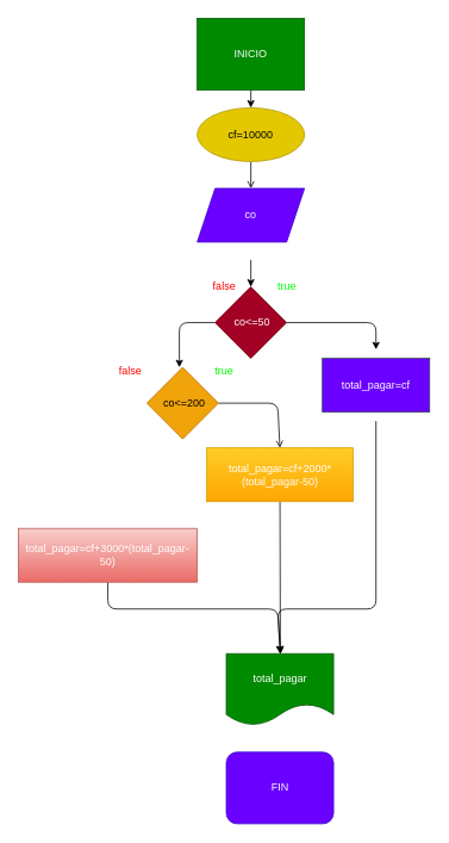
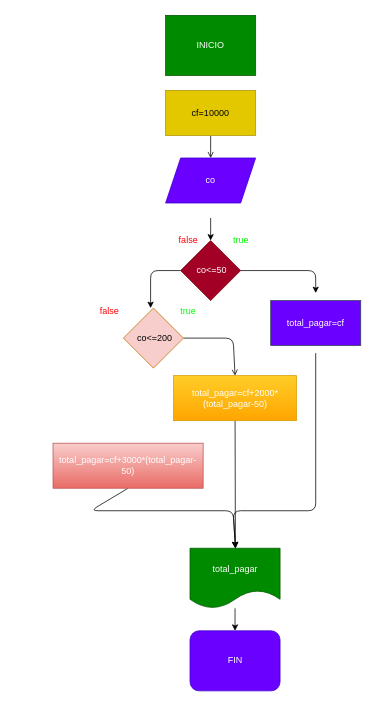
- <mxCell id="2" value="" style="edgeStyle=none;html=1;" parent="1" source="3" target="21" edge="1"><mxGeometry relative="1" as="geometry" /></mxCell>
- <mxCell id="21" value="cf=10000" style="ellipse;whiteSpace=wrap;html=1;fillColor=#e3c800;fontColor=#000000;strokeColor=#B09500;" parent="1" vertex="1"><mxGeometry x="220" y="120" width="120" height="60" as="geometry" /></mxCell>
+ <mxCell id="21" value="cf=10000" style="rounded=0;whiteSpace=wrap;html=1;fillColor=#e3c800;fontColor=#000000;strokeColor=#B09500;" parent="1" vertex="1"><mxGeometry x="220" y="120" width="120" height="60" as="geometry" /></mxCell>
- <mxCell id="12" value="&amp;nbsp;co&amp;lt;=200" style="rhombus;whiteSpace=wrap;html=1;align=center;fillColor=#f0a30a;fontColor=#000000;strokeColor=#BD7000;" parent="1" vertex="1"><mxGeometry x="163.75" y="410" width="80" height="80" as="geometry" /></mxCell>
+ <mxCell id="12" value="&amp;nbsp;co&amp;lt;=200" style="rhombus;whiteSpace=wrap;html=1;align=center;fillColor=#f8cecc;fontColor=#000000;strokeColor=#BD7000;" parent="1" vertex="1"><mxGeometry x="163.75" y="410" width="80" height="80" as="geometry" /></mxCell>
- <mxCell id="26" value="&lt;span style=&quot;color: rgb(255, 255, 255);&quot;&gt;total_pagar=cf+3000*(total_pagar-50)&lt;/span&gt;" style="rounded=0;whiteSpace=wrap;html=1;fillColor=#f8cecc;gradientColor=#ea6b66;strokeColor=#b85450;" parent="1" vertex="1"><mxGeometry x="20" y="590" width="200" height="60" as="geometry" /></mxCell>
+ <mxCell id="26" value="&lt;span style=&quot;color: rgb(255, 255, 255);&quot;&gt;total_pagar=cf+3000*(total_pagar-50)&lt;/span&gt;" style="rounded=0;whiteSpace=wrap;html=1;fillColor=#f8cecc;gradientColor=#ea6b66;strokeColor=#b85450;" parent="1" vertex="1"><mxGeometry x="70" y="590" width="200" height="60" as="geometry" /></mxCell>
+ <mxCell id="23" value="" style="edgeStyle=none;html=1;" parent="1" source="24" target="19" edge="1"><mxGeometry relative="1" as="geometry" /></mxCell>
